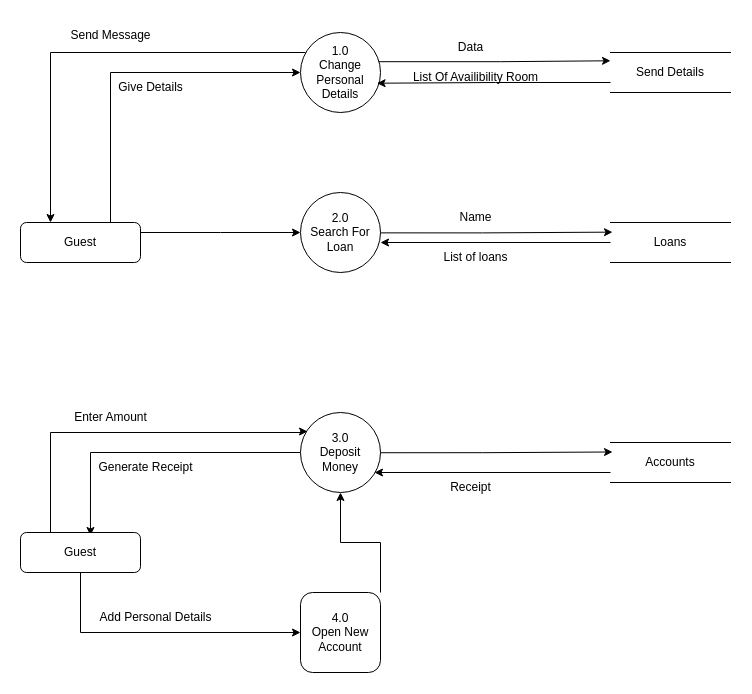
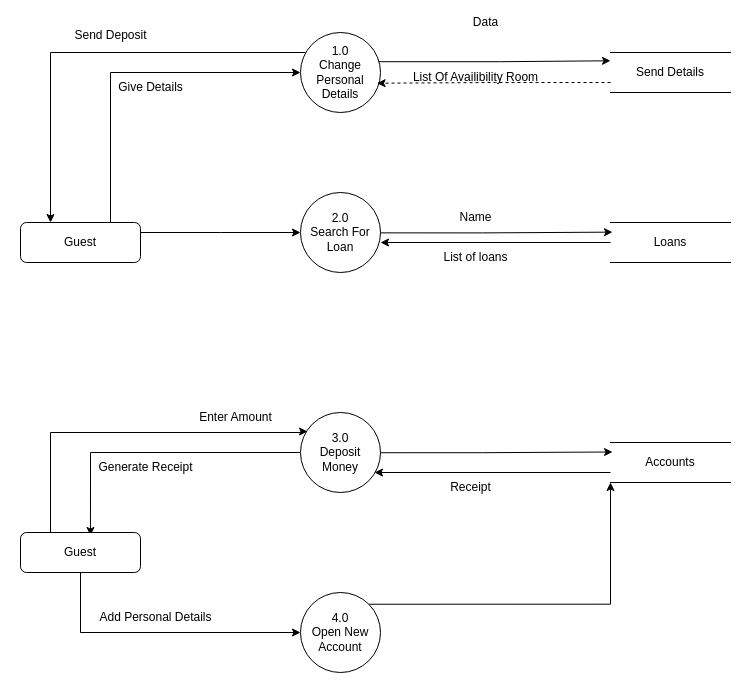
- <mxCell id="22" value="Send Message" style="text;html=1;align=center;verticalAlign=middle;resizable=0;points=[];autosize=1;strokeColor=none;fillColor=none;" vertex="1" parent="1"><mxGeometry x="60" y="20" width="100" height="30" as="geometry" /></mxCell>
+ <mxCell id="22" value="Send Deposit" style="text;html=1;align=center;verticalAlign=middle;resizable=0;points=[];autosize=1;strokeColor=none;fillColor=none;" vertex="1" parent="1"><mxGeometry x="60" y="20" width="100" height="30" as="geometry" /></mxCell>
- <mxCell id="24" value="Data" style="text;html=1;align=center;verticalAlign=middle;resizable=0;points=[];autosize=1;strokeColor=none;fillColor=none;" vertex="1" parent="1"><mxGeometry x="445" y="32" width="50" height="30" as="geometry" /></mxCell>
+ <mxCell id="24" value="Data" style="text;html=1;align=center;verticalAlign=middle;resizable=0;points=[];autosize=1;strokeColor=none;fillColor=none;" vertex="1" parent="1"><mxGeometry x="460" y="7" width="50" height="30" as="geometry" /></mxCell>
- <mxCell id="16" style="edgeStyle=orthogonalEdgeStyle;rounded=0;orthogonalLoop=1;jettySize=auto;html=1;exitX=0;exitY=0.75;exitDx=0;exitDy=0;entryX=0.957;entryY=0.634;entryDx=0;entryDy=0;entryPerimeter=0;" edge="1" parent="1" source="17" target="4"><mxGeometry relative="1" as="geometry" /></mxCell>
+ <mxCell id="16" style="edgeStyle=orthogonalEdgeStyle;rounded=0;orthogonalLoop=1;jettySize=auto;html=1;exitX=0;exitY=0.75;exitDx=0;exitDy=0;entryX=0.957;entryY=0.634;entryDx=0;entryDy=0;entryPerimeter=0;dashed=1;" edge="1" parent="1" source="17" target="4"><mxGeometry relative="1" as="geometry" /></mxCell>
- <mxCell id="30" value="Enter Amount" style="text;html=1;align=center;verticalAlign=middle;resizable=0;points=[];autosize=1;strokeColor=none;fillColor=none;" vertex="1" parent="1"><mxGeometry x="60" y="402" width="100" height="30" as="geometry" /></mxCell>
+ <mxCell id="30" value="Enter Amount" style="text;html=1;align=center;verticalAlign=middle;resizable=0;points=[];autosize=1;strokeColor=none;fillColor=none;" vertex="1" parent="1"><mxGeometry x="185" y="402" width="100" height="30" as="geometry" /></mxCell>
- <mxCell id="8" style="edgeStyle=orthogonalEdgeStyle;rounded=0;orthogonalLoop=1;jettySize=auto;html=1;exitX=1;exitY=0;exitDx=0;exitDy=0;" edge="1" parent="1" source="9" target="7"><mxGeometry relative="1" as="geometry" /></mxCell>
+ <mxCell id="8" style="edgeStyle=orthogonalEdgeStyle;rounded=0;orthogonalLoop=1;jettySize=auto;html=1;exitX=1;exitY=0;exitDx=0;exitDy=0;entryX=0;entryY=1;entryDx=0;entryDy=0;" edge="1" parent="1" source="9" target="21"><mxGeometry relative="1" as="geometry" /></mxCell>
- <mxCell id="9" value="4.0&lt;br&gt;Open New Account" style="whiteSpace=wrap;html=1;aspect=fixed;rounded=1;" parent="1" vertex="1"><mxGeometry x="300" y="592" width="80" height="80" as="geometry" /></mxCell>
+ <mxCell id="9" value="4.0&lt;br&gt;Open New Account" style="ellipse;whiteSpace=wrap;html=1;aspect=fixed;" parent="1" vertex="1"><mxGeometry x="300" y="592" width="80" height="80" as="geometry" /></mxCell>
